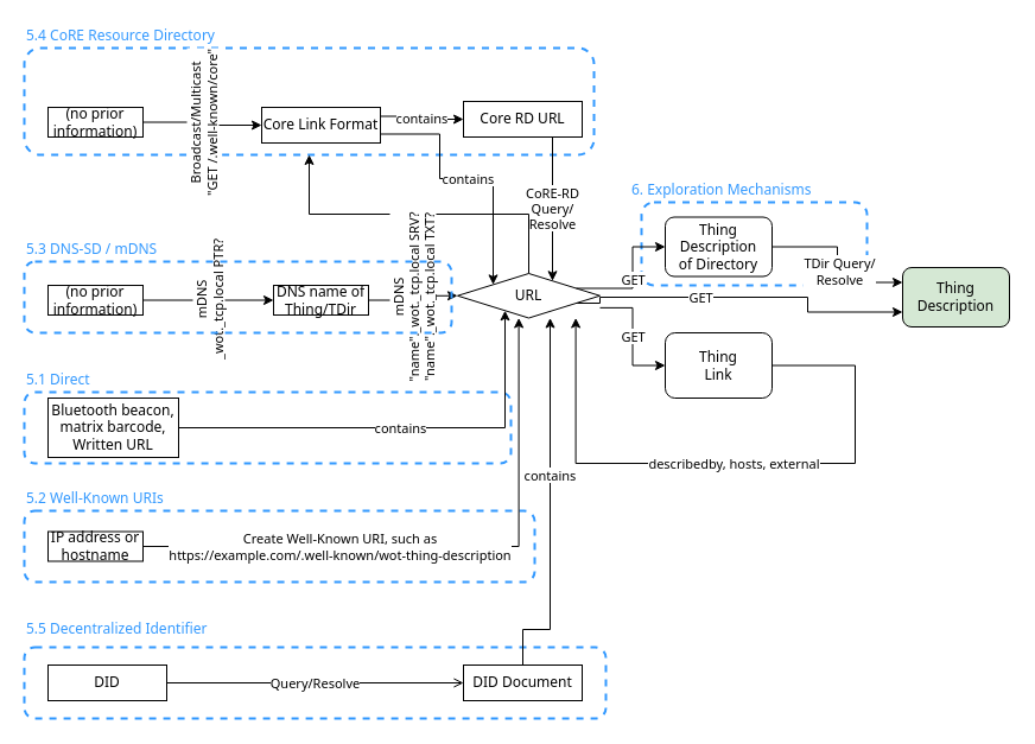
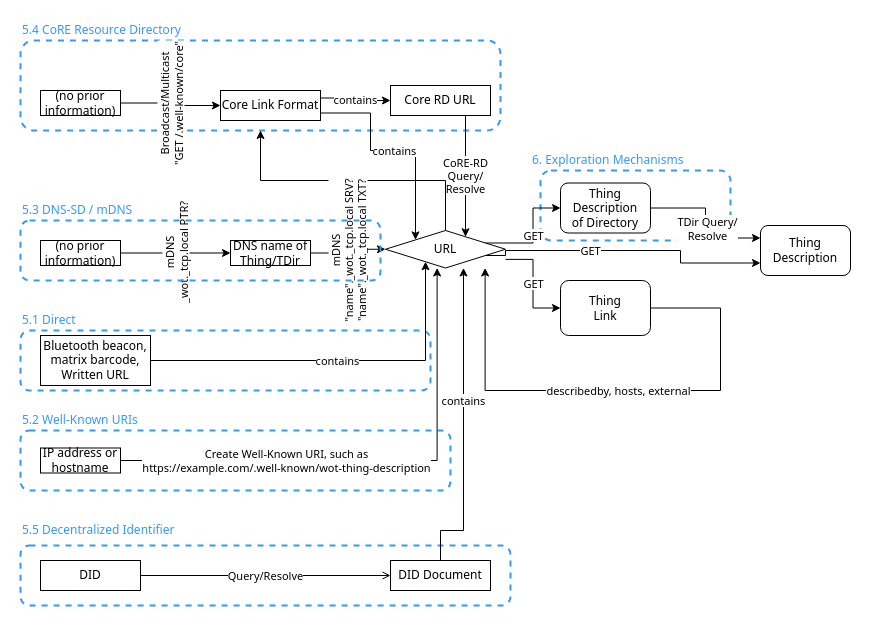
- <mxCell id="7" value="&lt;div&gt;Thing&lt;/div&gt;&lt;div&gt;Description&lt;br&gt;&lt;/div&gt;" style="rounded=1;whiteSpace=wrap;html=1;fontFamily=Noto Sans;fontSource=https%3A%2F%2Ffonts.googleapis.com%2Fcss%3Ffamily%3DNoto%2BSans;fillColor=#d5e8d4;" parent="1" vertex="1"><mxGeometry x="760" y="225" width="90" height="50" as="geometry" /></mxCell>
+ <mxCell id="7" value="&lt;div&gt;Thing&lt;/div&gt;&lt;div&gt;Description&lt;br&gt;&lt;/div&gt;" style="rounded=1;whiteSpace=wrap;html=1;fontFamily=Noto Sans;fontSource=https%3A%2F%2Ffonts.googleapis.com%2Fcss%3Ffamily%3DNoto%2BSans;" parent="1" vertex="1"><mxGeometry x="760" y="225" width="90" height="50" as="geometry" /></mxCell>
